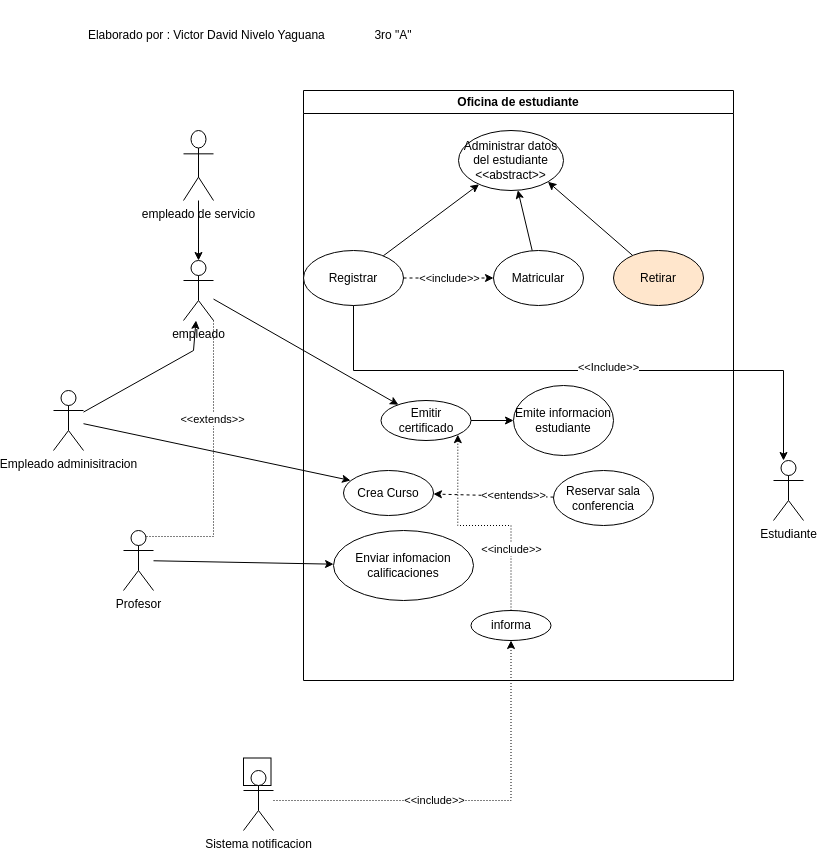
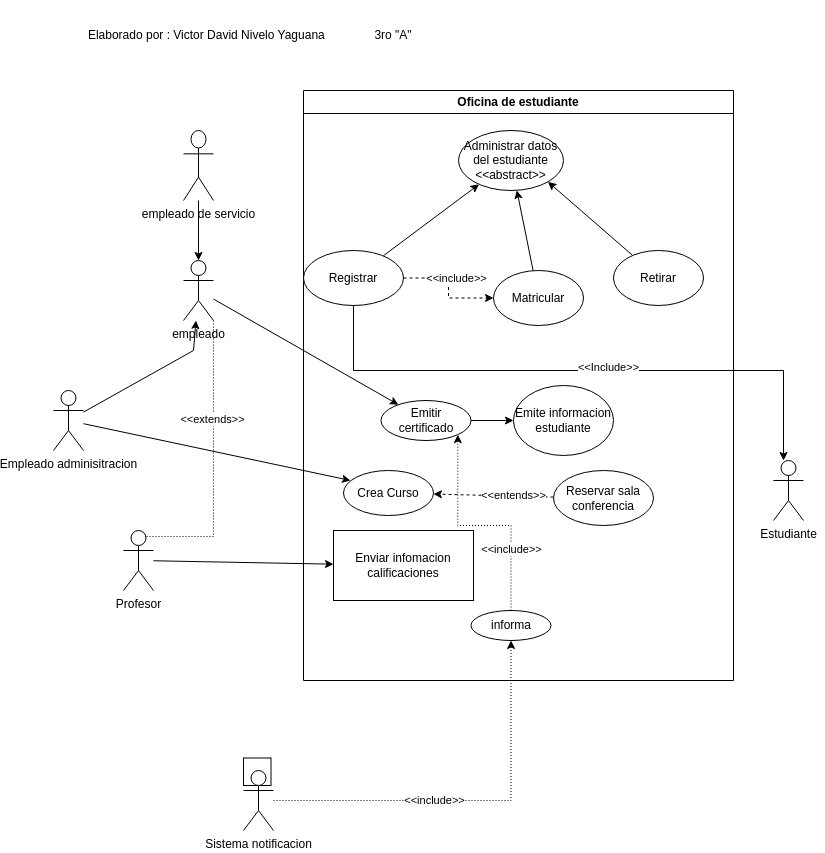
- <mxCell id="9" value="Matricular" style="ellipse;whiteSpace=wrap;html=1;" parent="2" vertex="1"><mxGeometry x="190" y="160" width="90" height="55" as="geometry" /></mxCell>
+ <mxCell id="9" value="Matricular" style="ellipse;whiteSpace=wrap;html=1;" parent="2" vertex="1"><mxGeometry x="190" y="180" width="90" height="55" as="geometry" /></mxCell>
- <mxCell id="11" value="Retirar" style="ellipse;whiteSpace=wrap;html=1;fillColor=#ffe6cc;" parent="2" vertex="1"><mxGeometry x="310" y="160" width="90" height="55" as="geometry" /></mxCell>
+ <mxCell id="11" value="Retirar" style="ellipse;whiteSpace=wrap;html=1;" parent="2" vertex="1"><mxGeometry x="310" y="160" width="90" height="55" as="geometry" /></mxCell>
- <mxCell id="17" value="Enviar infomacion calificaciones" style="ellipse;whiteSpace=wrap;html=1;" parent="2" vertex="1"><mxGeometry x="30" y="440" width="140" height="70" as="geometry" /></mxCell>
+ <mxCell id="17" value="Enviar infomacion calificaciones" style="whiteSpace=wrap;html=1;rounded=0;" parent="2" vertex="1"><mxGeometry x="30" y="440" width="140" height="70" as="geometry" /></mxCell>
